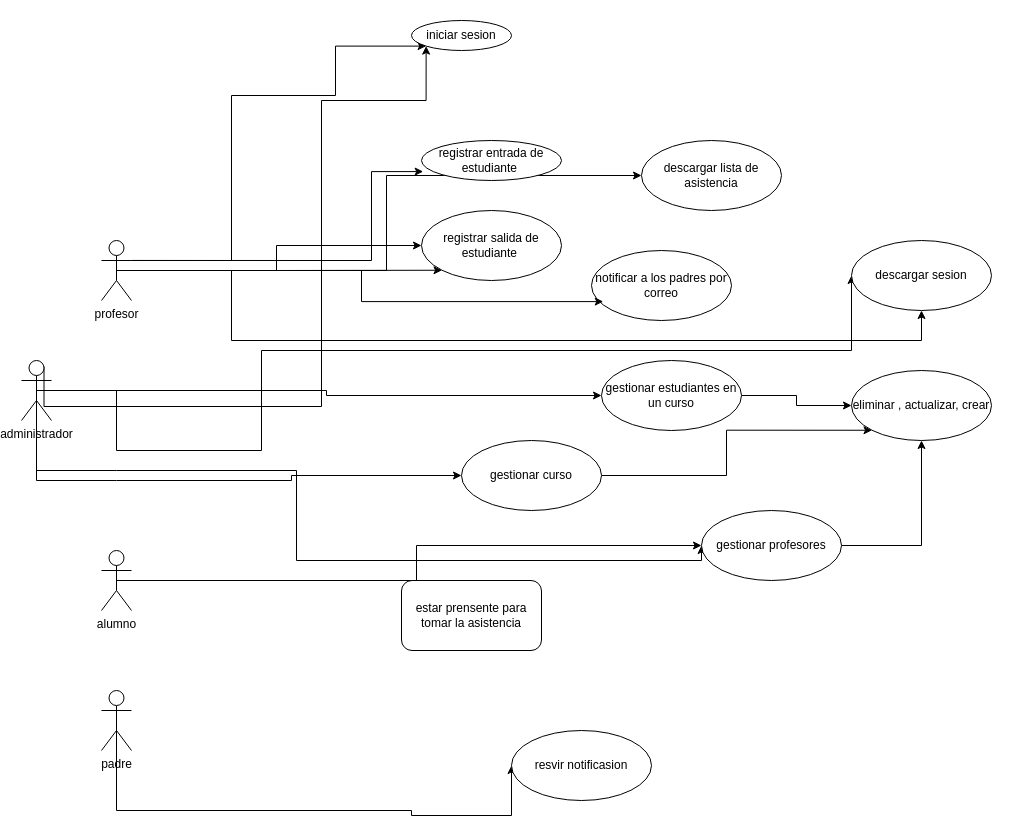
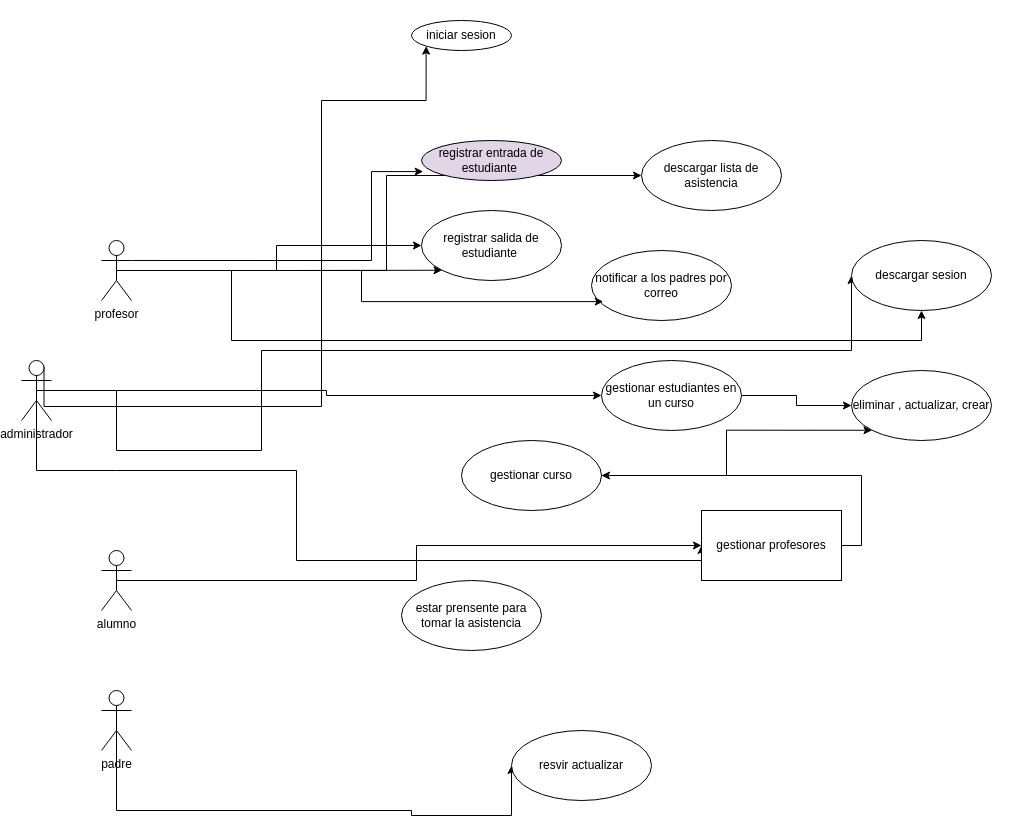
- <mxCell id="10" style="edgeStyle=orthogonalEdgeStyle;rounded=0;orthogonalLoop=1;jettySize=auto;html=1;exitX=1;exitY=0.333;exitDx=0;exitDy=0;exitPerimeter=0;entryX=0;entryY=1;entryDx=0;entryDy=0;" edge="1" parent="1" source="15" target="18"><mxGeometry relative="1" as="geometry"><Array as="points"><mxPoint x="230" y="260" /><mxPoint x="230" y="95" /><mxPoint x="334" y="95" /></Array></mxGeometry></mxCell>
- <mxCell id="19" value="registrar entrada de estudiante&amp;nbsp;" style="ellipse;whiteSpace=wrap;html=1;" vertex="1" parent="1"><mxGeometry x="420" y="140" width="140" height="40" as="geometry" /></mxCell>
+ <mxCell id="19" value="registrar entrada de estudiante&amp;nbsp;" style="ellipse;whiteSpace=wrap;html=1;fillColor=#e1d5e7;" vertex="1" parent="1"><mxGeometry x="420" y="140" width="140" height="40" as="geometry" /></mxCell>
- <mxCell id="3" style="edgeStyle=orthogonalEdgeStyle;rounded=0;orthogonalLoop=1;jettySize=auto;html=1;exitX=0.5;exitY=0.5;exitDx=0;exitDy=0;exitPerimeter=0;entryX=0;entryY=0.5;entryDx=0;entryDy=0;" edge="1" parent="1" source="7" target="24"><mxGeometry relative="1" as="geometry"><Array as="points"><mxPoint x="115" y="480" /><mxPoint x="290" y="480" /><mxPoint x="290" y="525" /></Array></mxGeometry></mxCell>
- <mxCell id="27" style="edgeStyle=orthogonalEdgeStyle;rounded=0;orthogonalLoop=1;jettySize=auto;html=1;exitX=1;exitY=0.5;exitDx=0;exitDy=0;entryX=0.5;entryY=1;entryDx=0;entryDy=0;" edge="1" parent="1" source="28" target="34"><mxGeometry relative="1" as="geometry" /></mxCell>
+ <mxCell id="27" style="edgeStyle=orthogonalEdgeStyle;rounded=0;orthogonalLoop=1;jettySize=auto;html=1;exitX=1;exitY=0.5;exitDx=0;exitDy=0;" edge="1" parent="1" source="28" target="24"><mxGeometry relative="1" as="geometry" /></mxCell>
- <mxCell id="28" value="gestionar profesores" style="ellipse;whiteSpace=wrap;html=1;" vertex="1" parent="1"><mxGeometry x="700" y="510" width="140" height="70" as="geometry" /></mxCell>
+ <mxCell id="28" value="gestionar profesores" style="whiteSpace=wrap;html=1;rounded=0;" vertex="1" parent="1"><mxGeometry x="700" y="510" width="140" height="70" as="geometry" /></mxCell>
- <mxCell id="33" value="estar prensente para tomar la asistencia" style="whiteSpace=wrap;html=1;rounded=1;" vertex="1" parent="1"><mxGeometry x="400" y="580" width="140" height="70" as="geometry" /></mxCell>
+ <mxCell id="33" value="estar prensente para tomar la asistencia" style="ellipse;whiteSpace=wrap;html=1;" vertex="1" parent="1"><mxGeometry x="400" y="580" width="140" height="70" as="geometry" /></mxCell>
- <mxCell id="32" value="resvir notificasion" style="ellipse;whiteSpace=wrap;html=1;" vertex="1" parent="1"><mxGeometry x="510" y="730" width="140" height="70" as="geometry" /></mxCell>
+ <mxCell id="32" value="resvir actualizar" style="ellipse;whiteSpace=wrap;html=1;" vertex="1" parent="1"><mxGeometry x="510" y="730" width="140" height="70" as="geometry" /></mxCell>
